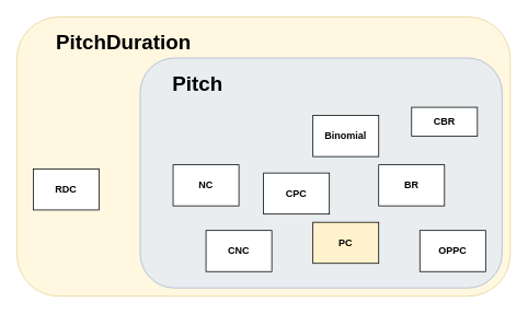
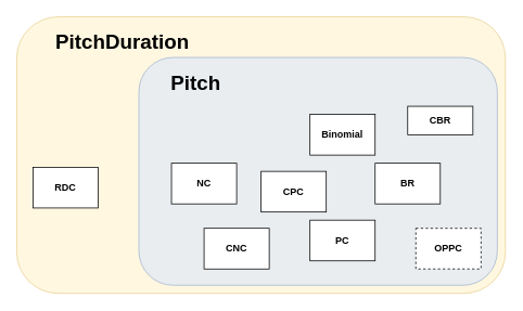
- <mxCell id="6" value="&lt;b&gt;PC&lt;/b&gt;" style="rounded=0;whiteSpace=wrap;html=1;fillColor=#fff2cc;" parent="1" vertex="1"><mxGeometry x="380" y="270" width="80" height="50" as="geometry" /></mxCell>
+ <mxCell id="6" value="&lt;b&gt;PC&lt;/b&gt;" style="rounded=0;whiteSpace=wrap;html=1;" parent="1" vertex="1"><mxGeometry x="380" y="270" width="80" height="50" as="geometry" /></mxCell>
- <mxCell id="11" value="&lt;b&gt;OPPC&lt;/b&gt;" style="rounded=0;whiteSpace=wrap;html=1;" parent="1" vertex="1"><mxGeometry x="510" y="280" width="80" height="50" as="geometry" /></mxCell>
+ <mxCell id="11" value="&lt;b&gt;OPPC&lt;/b&gt;" style="rounded=0;whiteSpace=wrap;html=1;dashed=1;" parent="1" vertex="1"><mxGeometry x="510" y="280" width="80" height="50" as="geometry" /></mxCell>
